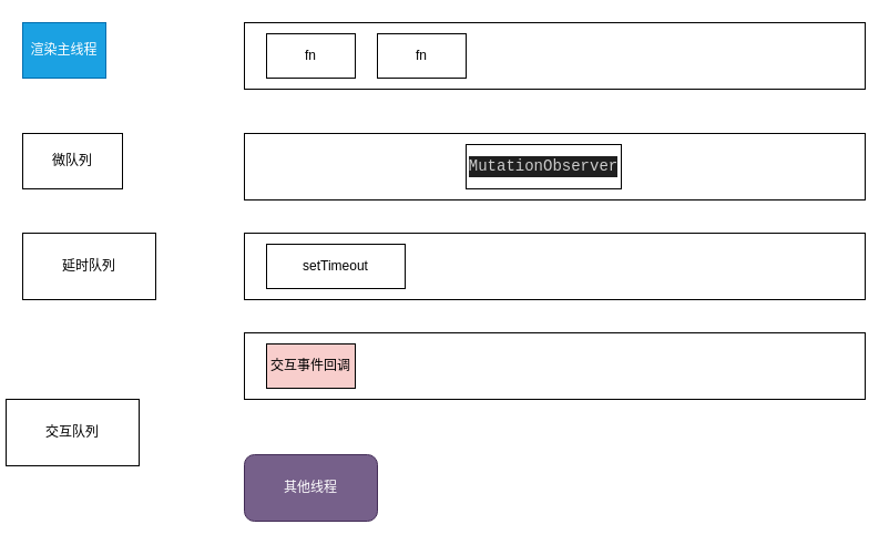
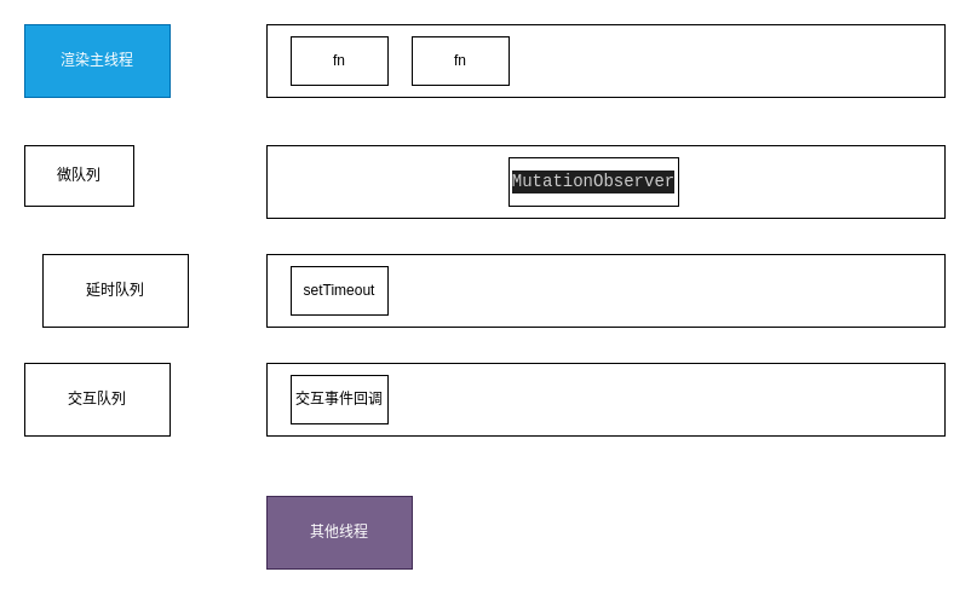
- <mxCell id="2" value="渲染主线程" style="rounded=0;whiteSpace=wrap;html=1;fillColor=#1ba1e2;fontColor=#ffffff;strokeColor=#006EAF;" vertex="1" parent="1"><mxGeometry x="20" y="20" width="75" height="50" as="geometry" /></mxCell>
+ <mxCell id="2" value="渲染主线程" style="rounded=0;whiteSpace=wrap;html=1;fillColor=#1ba1e2;fontColor=#ffffff;strokeColor=#006EAF;" vertex="1" parent="1"><mxGeometry x="20" y="20" width="120" height="60" as="geometry" /></mxCell>
- <mxCell id="6" value="延时队列" style="rounded=0;whiteSpace=wrap;html=1;" vertex="1" parent="1"><mxGeometry x="20" y="210" width="120" height="60" as="geometry" /></mxCell>
+ <mxCell id="6" value="延时队列" style="rounded=0;whiteSpace=wrap;html=1;" vertex="1" parent="1"><mxGeometry x="35" y="210" width="120" height="60" as="geometry" /></mxCell>
- <mxCell id="12" value="setTimeout" style="rounded=0;whiteSpace=wrap;html=1;" vertex="1" parent="1"><mxGeometry x="240" y="220" width="125" height="40" as="geometry" /></mxCell>
+ <mxCell id="12" value="setTimeout" style="rounded=0;whiteSpace=wrap;html=1;" vertex="1" parent="1"><mxGeometry x="240" y="220" width="80" height="40" as="geometry" /></mxCell>
- <mxCell id="13" value="交互事件回调" style="rounded=0;whiteSpace=wrap;html=1;fillColor=#f8cecc;" vertex="1" parent="1"><mxGeometry x="240" y="310" width="80" height="40" as="geometry" /></mxCell>
+ <mxCell id="13" value="交互事件回调" style="rounded=0;whiteSpace=wrap;html=1;" vertex="1" parent="1"><mxGeometry x="240" y="310" width="80" height="40" as="geometry" /></mxCell>
- <mxCell id="8" value="交互队列" style="rounded=0;whiteSpace=wrap;html=1;" vertex="1" parent="1"><mxGeometry x="5" y="360" width="120" height="60" as="geometry" /></mxCell>
+ <mxCell id="8" value="交互队列" style="rounded=0;whiteSpace=wrap;html=1;" vertex="1" parent="1"><mxGeometry x="20" y="300" width="120" height="60" as="geometry" /></mxCell>
- <mxCell id="10" value="其他线程" style="whiteSpace=wrap;html=1;fillColor=#76608a;fontColor=#ffffff;strokeColor=#432D57;rounded=1;" vertex="1" parent="1"><mxGeometry x="220" y="410" width="120" height="60" as="geometry" /></mxCell>
+ <mxCell id="10" value="其他线程" style="rounded=0;whiteSpace=wrap;html=1;fillColor=#76608a;fontColor=#ffffff;strokeColor=#432D57;" vertex="1" parent="1"><mxGeometry x="220" y="410" width="120" height="60" as="geometry" /></mxCell>
